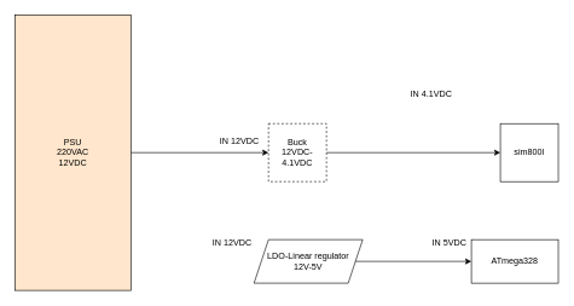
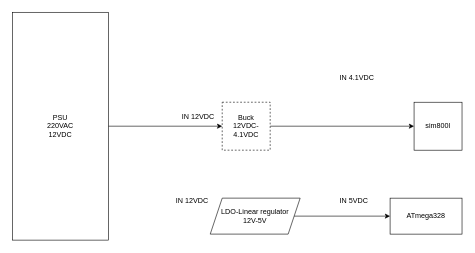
- <mxCell id="3" value="PSU&lt;div&gt;220VAC&lt;/div&gt;&lt;div&gt;12VDC&lt;/div&gt;" style="rounded=0;whiteSpace=wrap;html=1;fillColor=#ffe6cc;" parent="1" vertex="1"><mxGeometry x="20" y="20" width="160" height="380" as="geometry" /></mxCell>
+ <mxCell id="3" value="PSU&lt;div&gt;220VAC&lt;/div&gt;&lt;div&gt;12VDC&lt;/div&gt;" style="rounded=0;whiteSpace=wrap;html=1;" parent="1" vertex="1"><mxGeometry x="20" y="20" width="160" height="380" as="geometry" /></mxCell>
- <mxCell id="9" value="IN 5VDC" style="text;html=1;align=center;verticalAlign=middle;whiteSpace=wrap;rounded=0;" parent="1" vertex="1"><mxGeometry x="590" y="320" width="60" height="30" as="geometry" /></mxCell>
+ <mxCell id="9" value="IN 5VDC" style="text;html=1;align=center;verticalAlign=middle;whiteSpace=wrap;rounded=0;" parent="1" vertex="1"><mxGeometry x="560" y="320" width="60" height="30" as="geometry" /></mxCell>
